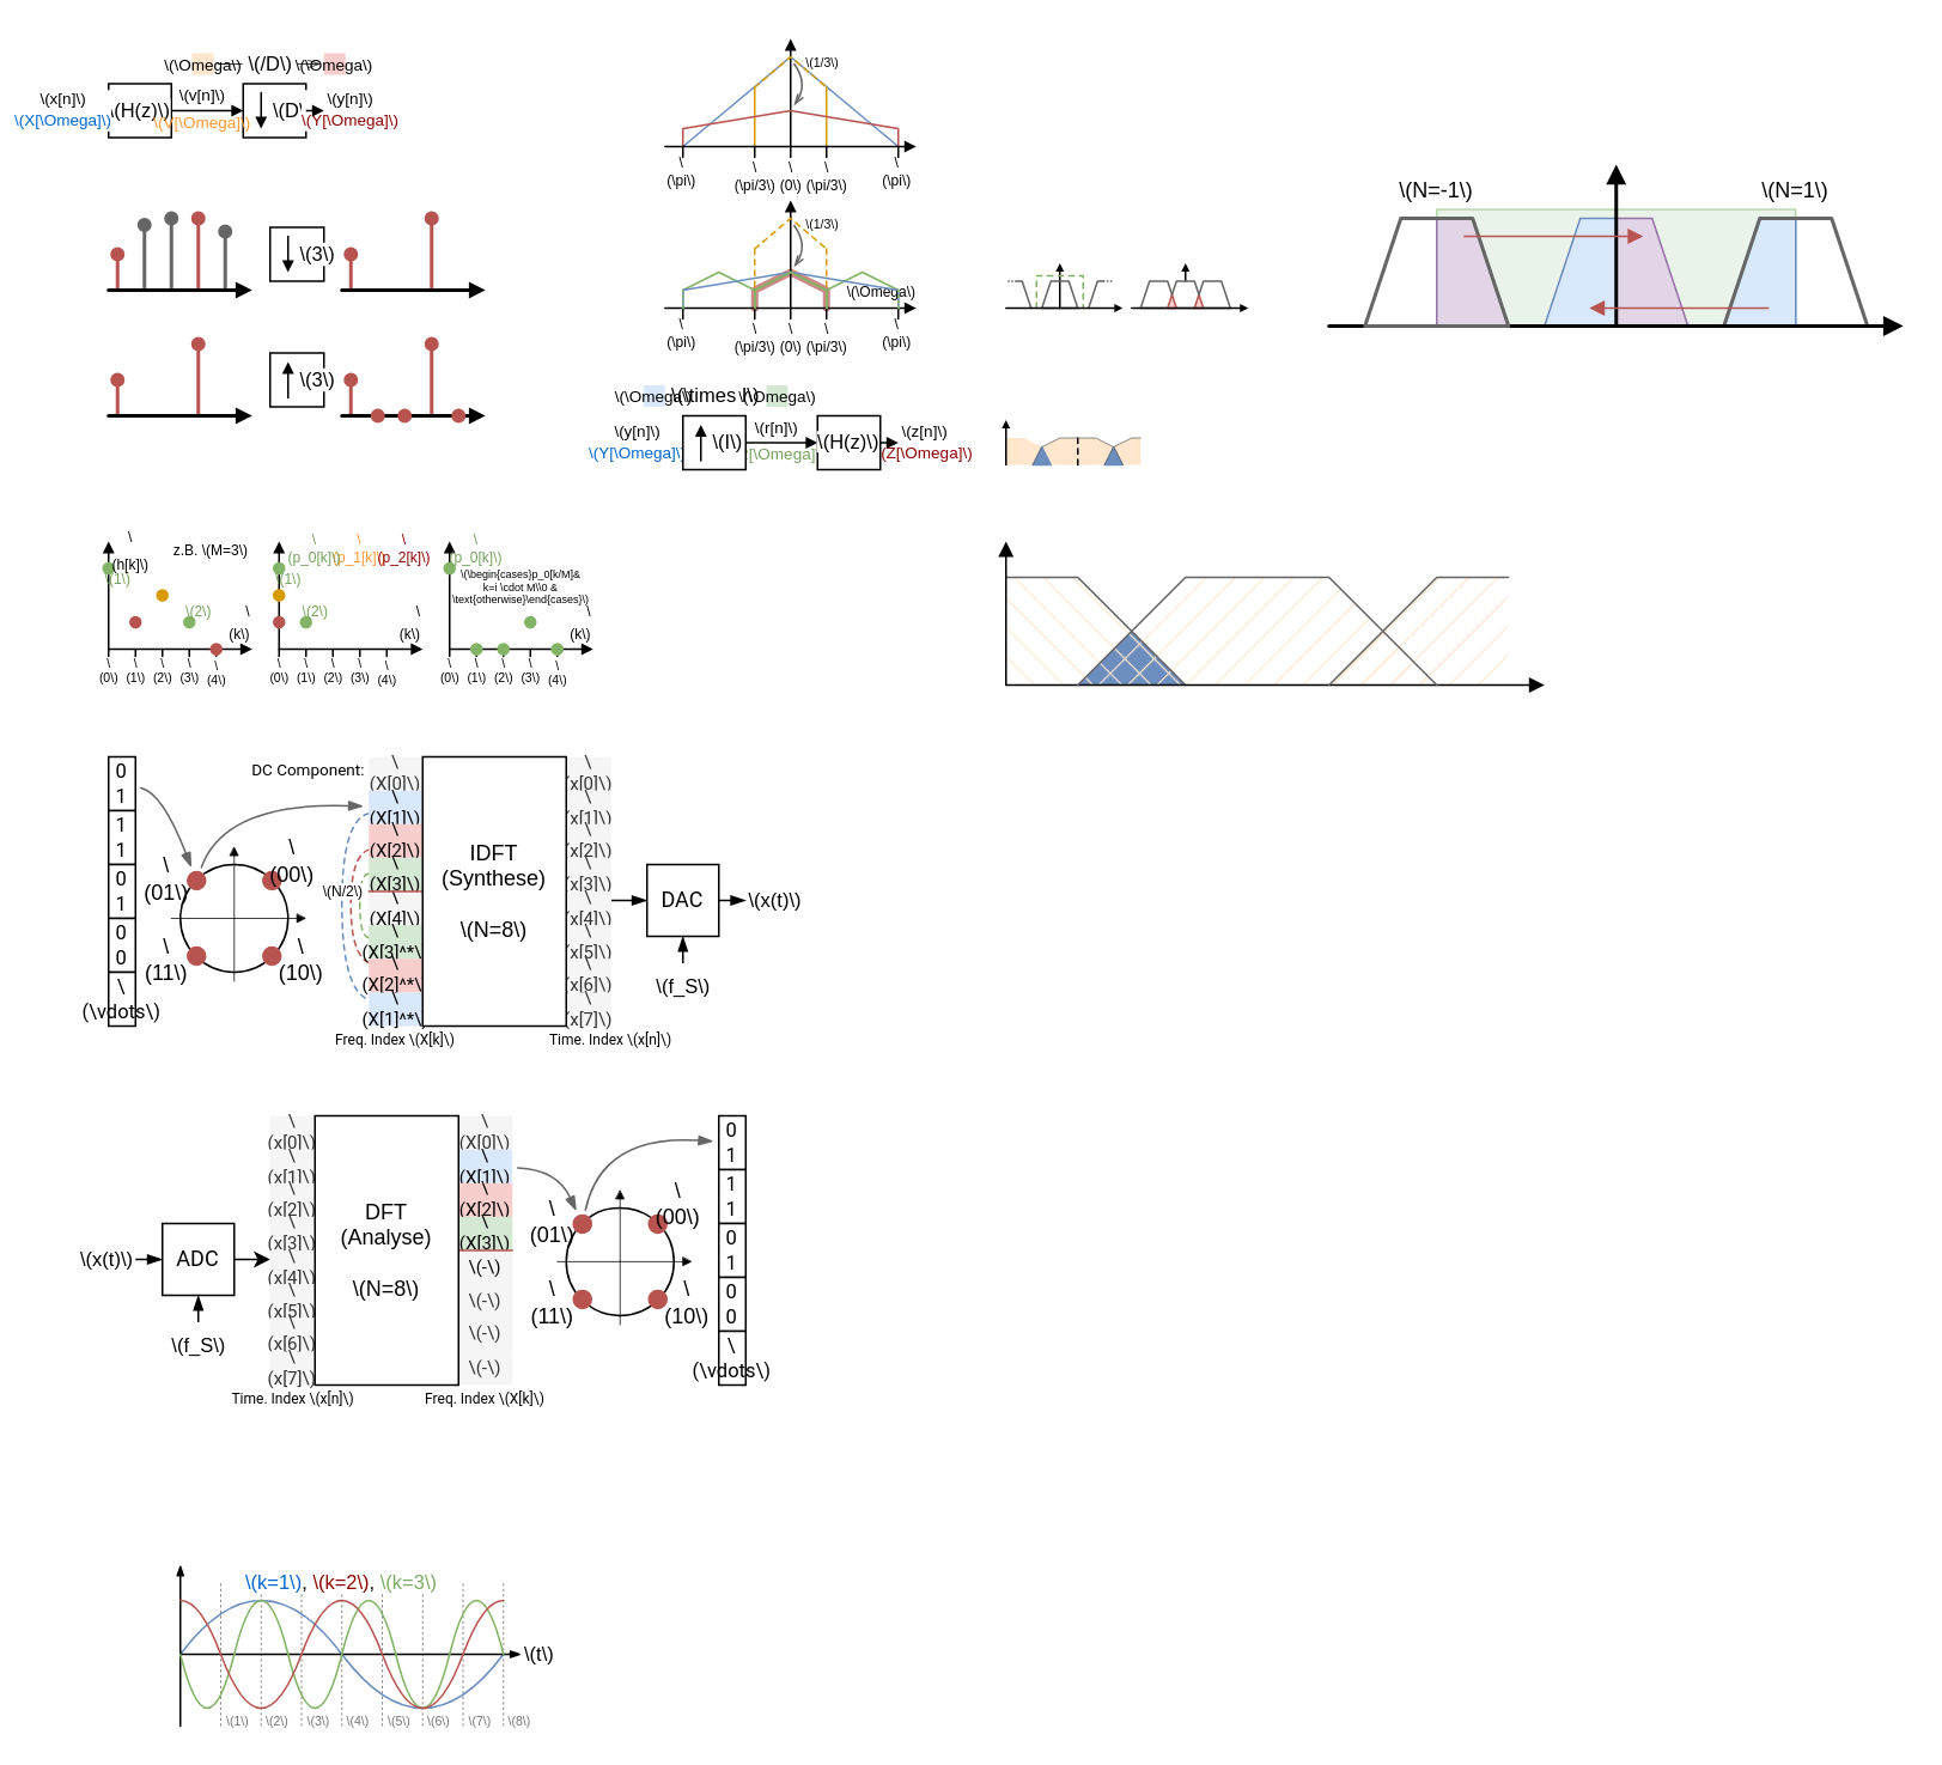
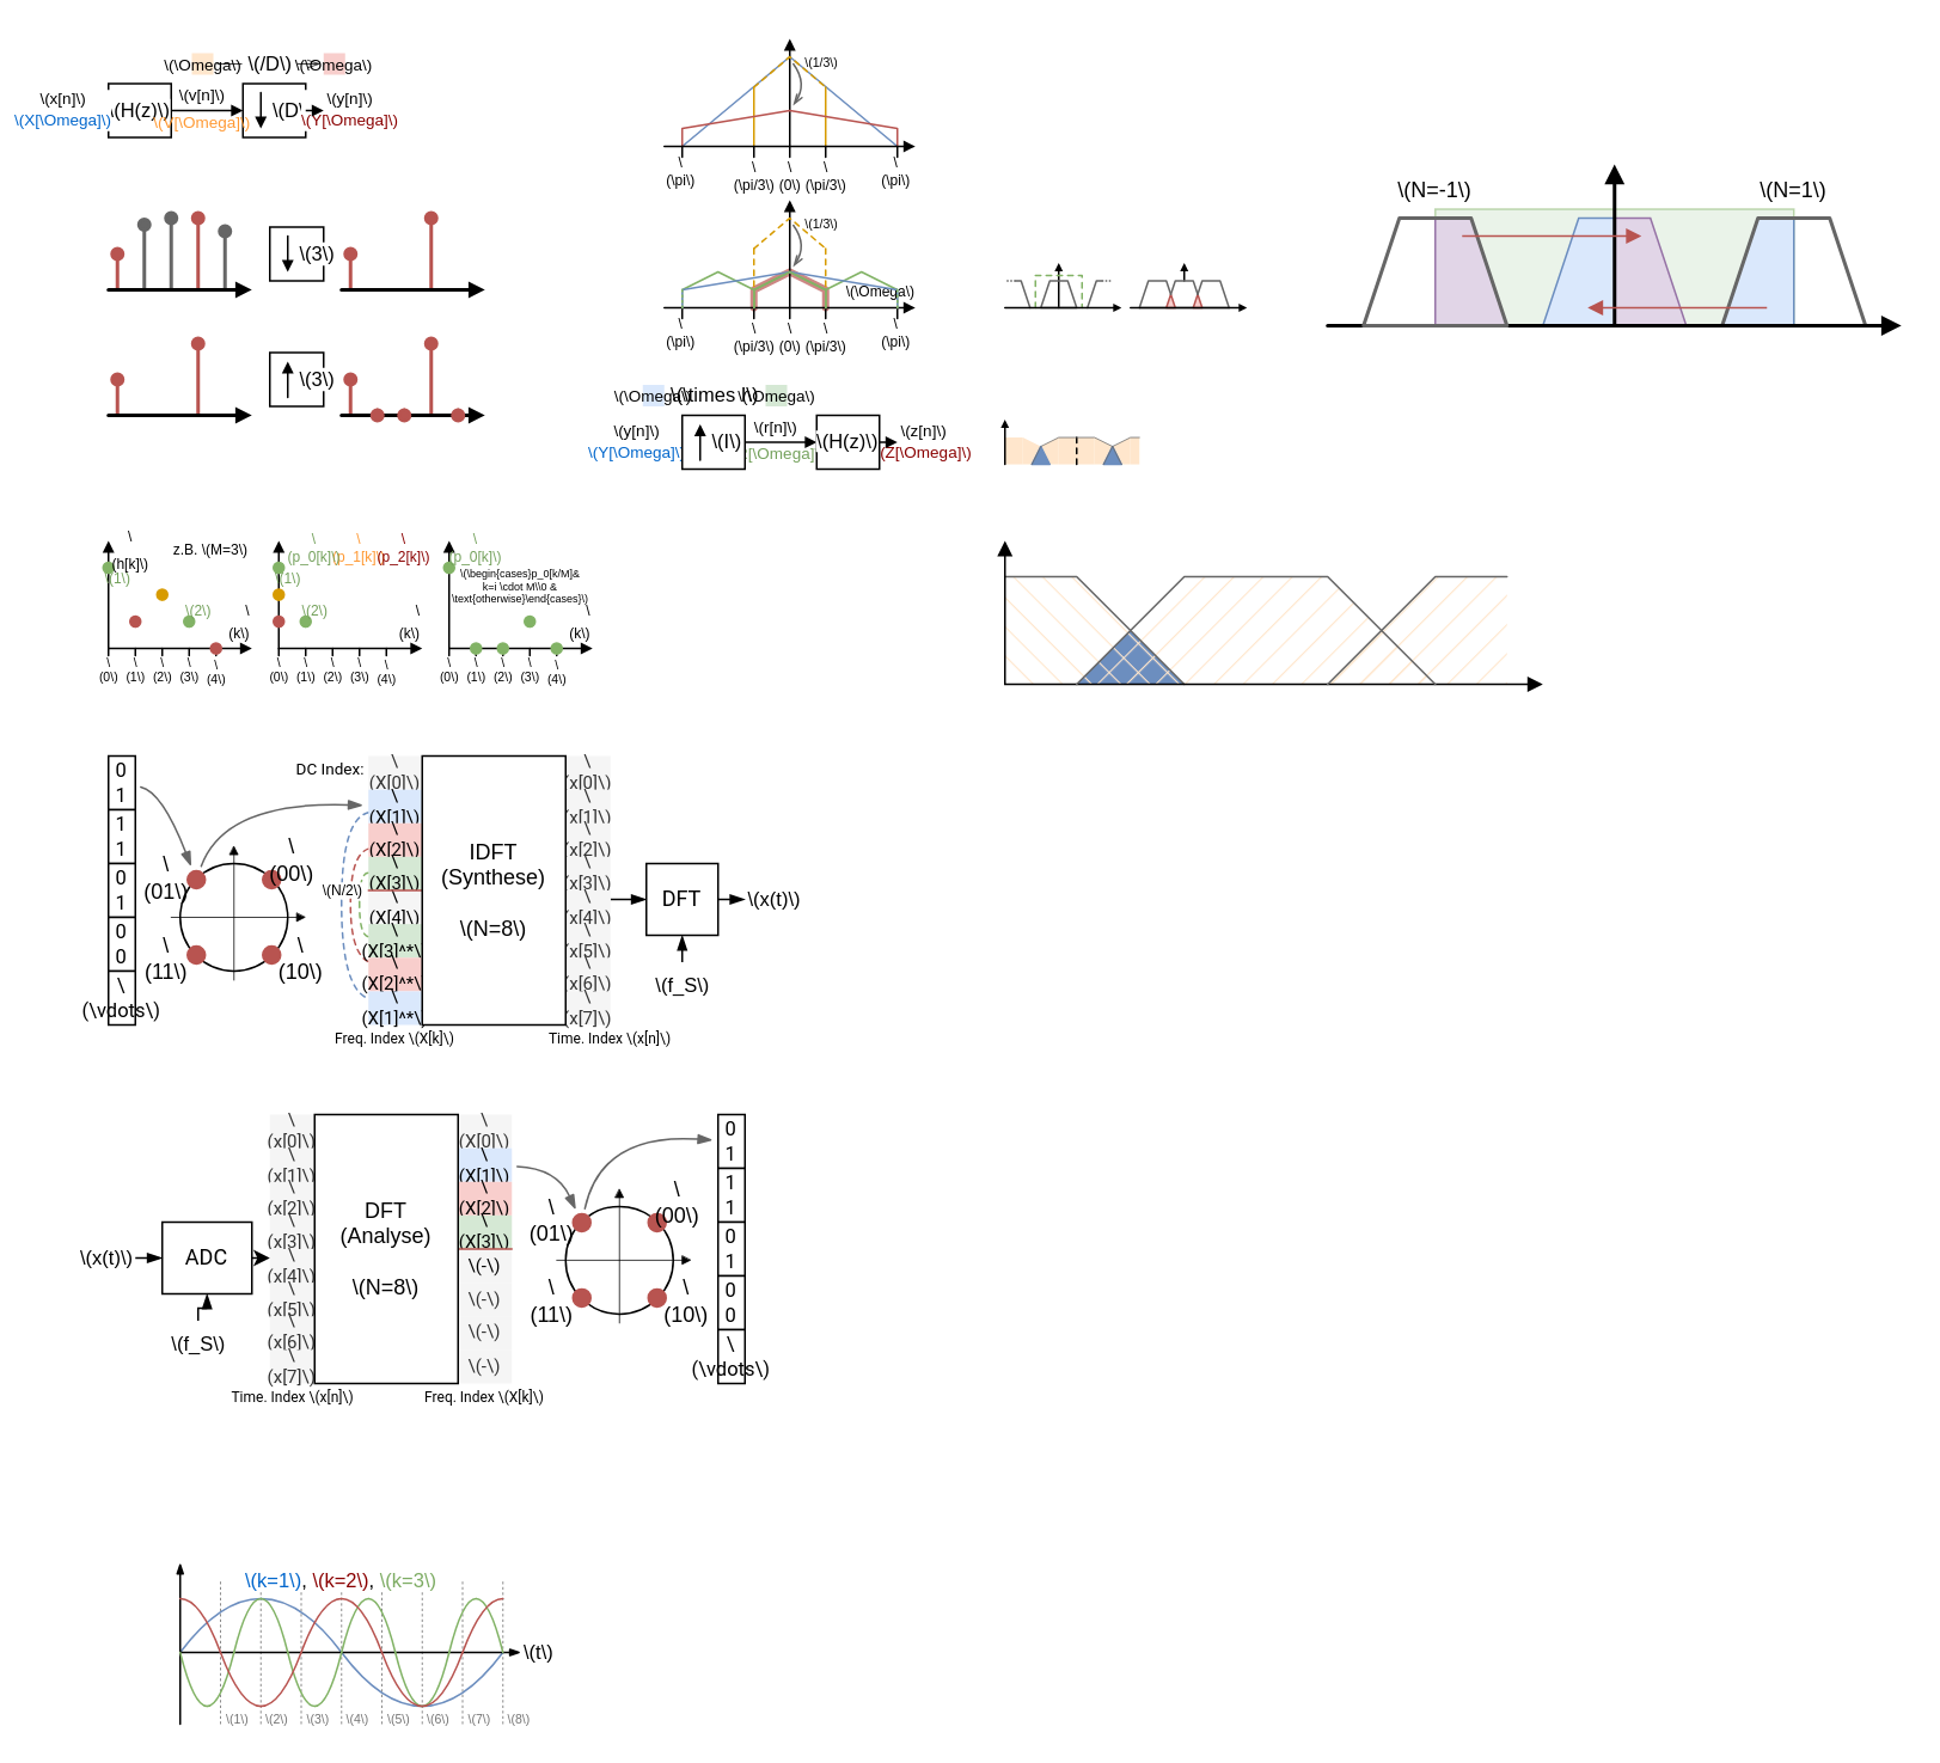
- <mxCell id="224" value="DC Component:" style="text;html=1;align=right;verticalAlign=middle;whiteSpace=wrap;rounded=0;fontFamily=Roboto;fontSource=https%3A%2F%2Ffonts.googleapis.com%2Fcss%3Ffamily%3DRoboto;fontSize=9;linejoin=round;linecap=round;" vertex="1" parent="1"><mxGeometry x="115" y="421" width="90" height="15" as="geometry" /></mxCell>
+ <mxCell id="224" value="DC Index:" style="text;html=1;align=right;verticalAlign=middle;whiteSpace=wrap;rounded=0;fontFamily=Roboto;fontSource=https%3A%2F%2Ffonts.googleapis.com%2Fcss%3Ffamily%3DRoboto;fontSize=9;linejoin=round;linecap=round;" vertex="1" parent="1"><mxGeometry x="115" y="421" width="90" height="15" as="geometry" /></mxCell>
- <mxCell id="227" value="DAC" style="rounded=0;whiteSpace=wrap;html=1;linejoin=round;linecap=round;fontFamily=Roboto;fontSource=https%3A%2F%2Ffonts.googleapis.com%2Fcss%3Ffamily%3DRoboto;" vertex="1" parent="1"><mxGeometry x="360" y="481" width="40" height="40" as="geometry" /></mxCell>
+ <mxCell id="227" value="DFT" style="rounded=0;whiteSpace=wrap;html=1;linejoin=round;linecap=round;fontFamily=Roboto;fontSource=https%3A%2F%2Ffonts.googleapis.com%2Fcss%3Ffamily%3DRoboto;" vertex="1" parent="1"><mxGeometry x="360" y="481" width="40" height="40" as="geometry" /></mxCell>
- <mxCell id="251" value="ADC" style="rounded=0;whiteSpace=wrap;html=1;linejoin=round;linecap=round;fontFamily=Roboto;fontSource=https%3A%2F%2Ffonts.googleapis.com%2Fcss%3Ffamily%3DRoboto;" vertex="1" parent="1"><mxGeometry x="90" y="681" width="40" height="40" as="geometry" /></mxCell>
+ <mxCell id="251" value="ADC" style="rounded=0;whiteSpace=wrap;html=1;linejoin=round;linecap=round;fontFamily=Roboto;fontSource=https%3A%2F%2Ffonts.googleapis.com%2Fcss%3Ffamily%3DRoboto;" vertex="1" parent="1"><mxGeometry x="90" y="681" width="50" height="40" as="geometry" /></mxCell>
